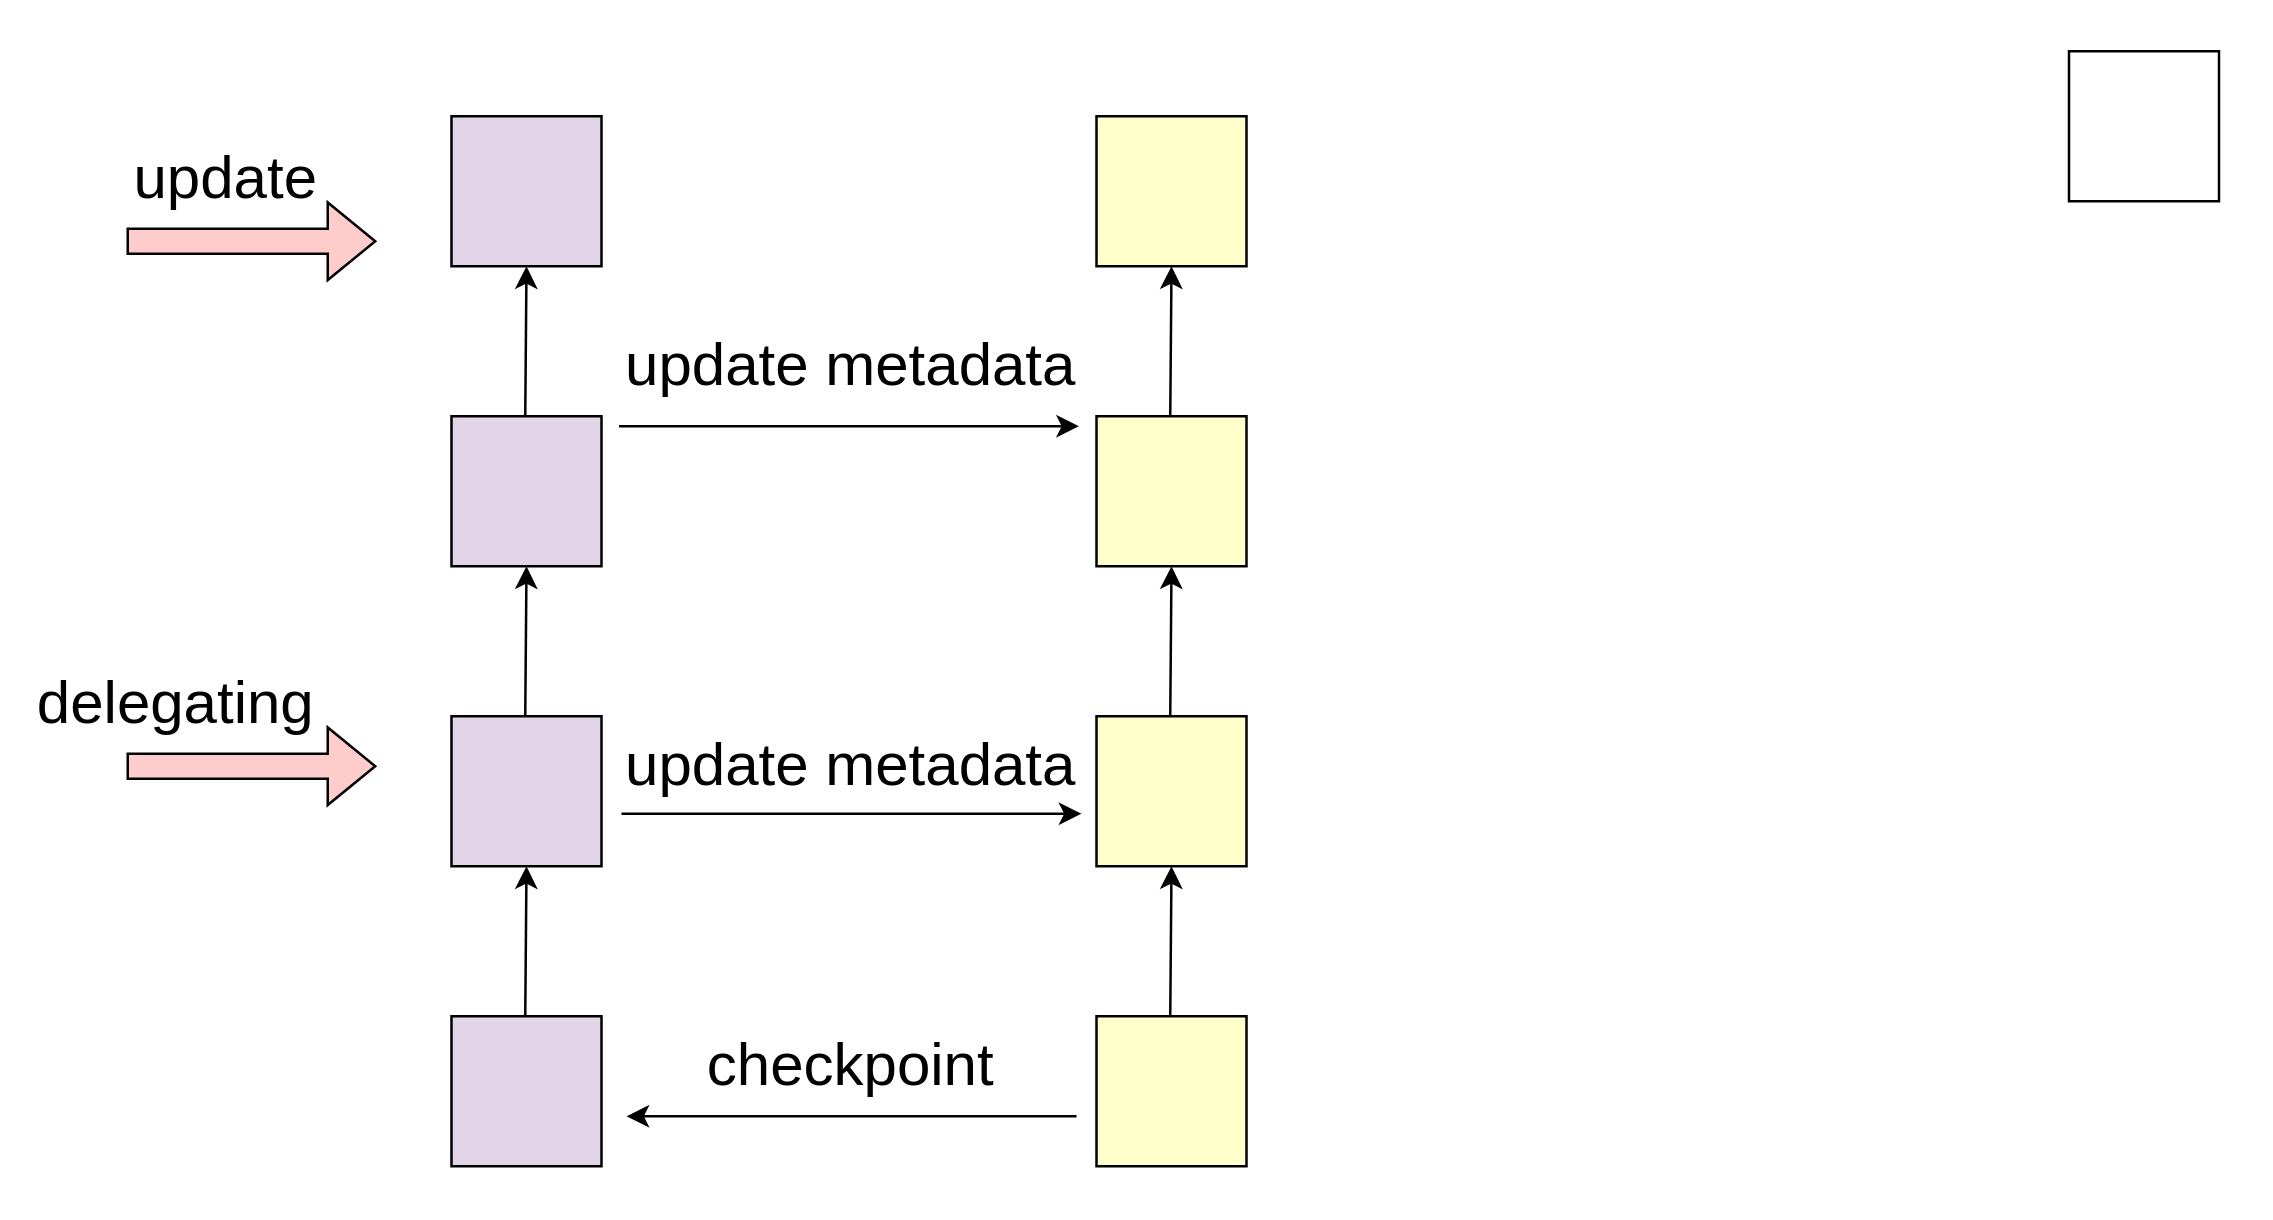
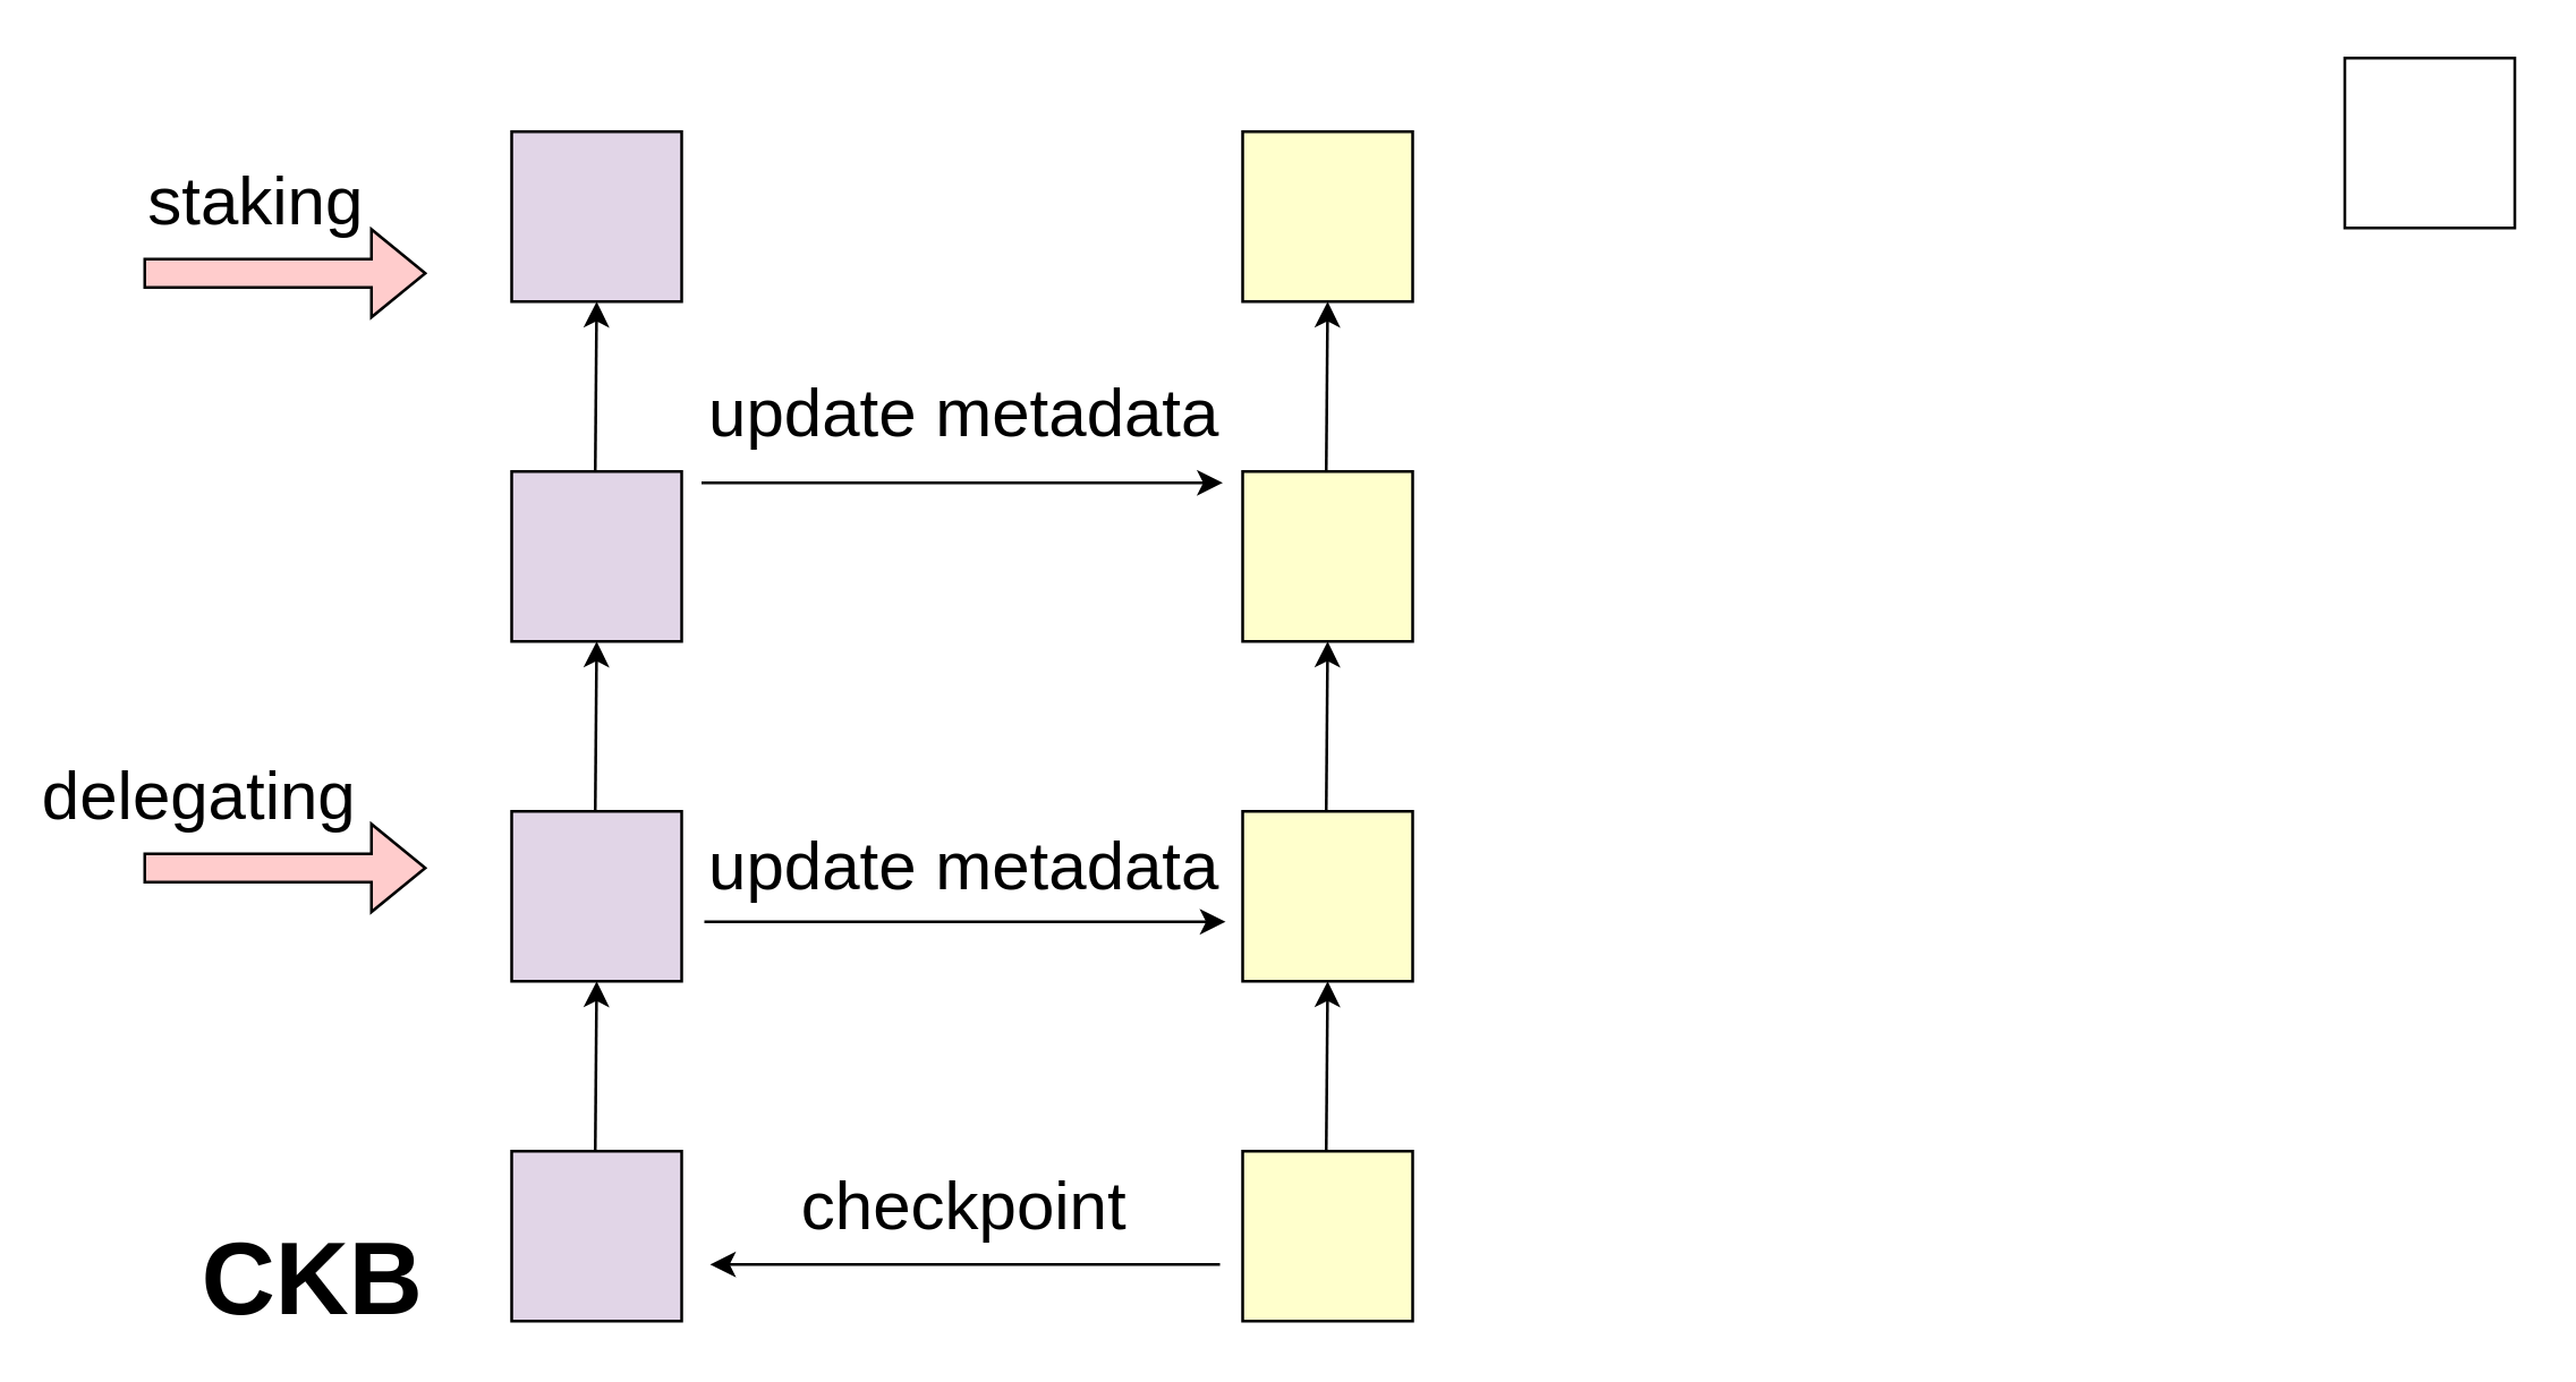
- <mxCell id="11" value="&lt;font style=&quot;font-size: 24px;&quot;&gt;update&lt;/font&gt;" style="text;strokeColor=none;align=center;fillColor=none;html=1;verticalAlign=middle;whiteSpace=wrap;rounded=0;" vertex="1" parent="1"><mxGeometry x="60" y="56" width="60" height="30" as="geometry" /></mxCell>
+ <mxCell id="11" value="&lt;font style=&quot;font-size: 24px;&quot;&gt;staking&lt;/font&gt;" style="text;strokeColor=none;align=center;fillColor=none;html=1;verticalAlign=middle;whiteSpace=wrap;rounded=0;" vertex="1" parent="1"><mxGeometry x="60" y="56" width="60" height="30" as="geometry" /></mxCell>
+ <mxCell id="22" value="&lt;b&gt;&lt;font style=&quot;font-size: 36px;&quot;&gt;CKB&lt;/font&gt;&lt;/b&gt;" style="text;strokeColor=none;align=center;fillColor=none;html=1;verticalAlign=middle;whiteSpace=wrap;rounded=0;fontSize=24;" vertex="1" parent="1"><mxGeometry x="80" y="436" width="60" height="30" as="geometry" /></mxCell>
